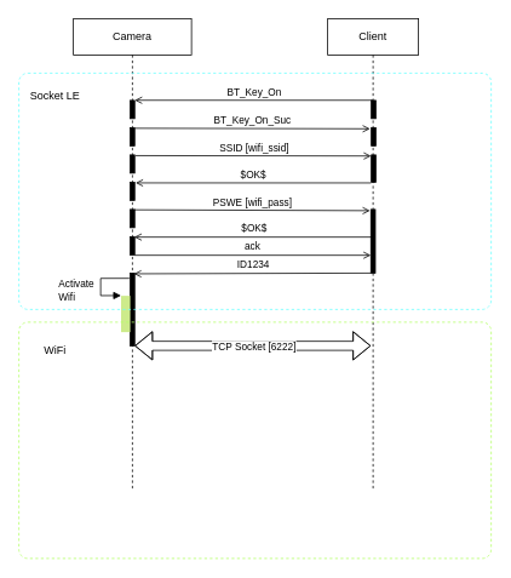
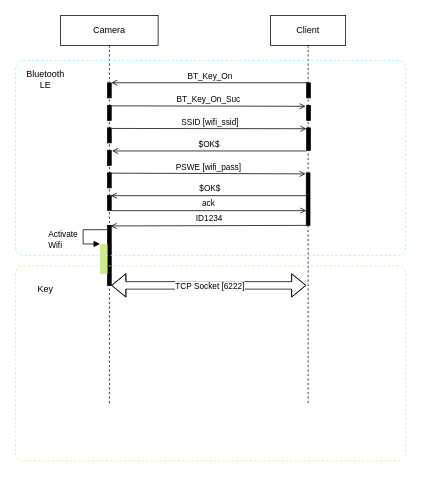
- <mxCell id="28" value="Socket LE" style="text;html=1;strokeColor=none;fillColor=none;align=center;verticalAlign=middle;whiteSpace=wrap;rounded=0;" parent="1" vertex="1"><mxGeometry x="30" y="90" width="60" height="30" as="geometry" /></mxCell>
+ <mxCell id="28" value="Bluetooth LE" style="text;html=1;strokeColor=none;fillColor=none;align=center;verticalAlign=middle;whiteSpace=wrap;rounded=0;" parent="1" vertex="1"><mxGeometry x="30" y="90" width="60" height="30" as="geometry" /></mxCell>
- <mxCell id="30" value="WiFi" style="text;html=1;strokeColor=none;fillColor=none;align=center;verticalAlign=middle;whiteSpace=wrap;rounded=0;" parent="1" vertex="1"><mxGeometry x="30" y="370" width="60" height="30" as="geometry" /></mxCell>
+ <mxCell id="30" value="Key" style="text;html=1;strokeColor=none;fillColor=none;align=center;verticalAlign=middle;whiteSpace=wrap;rounded=0;" parent="1" vertex="1"><mxGeometry x="30" y="370" width="60" height="30" as="geometry" /></mxCell>
